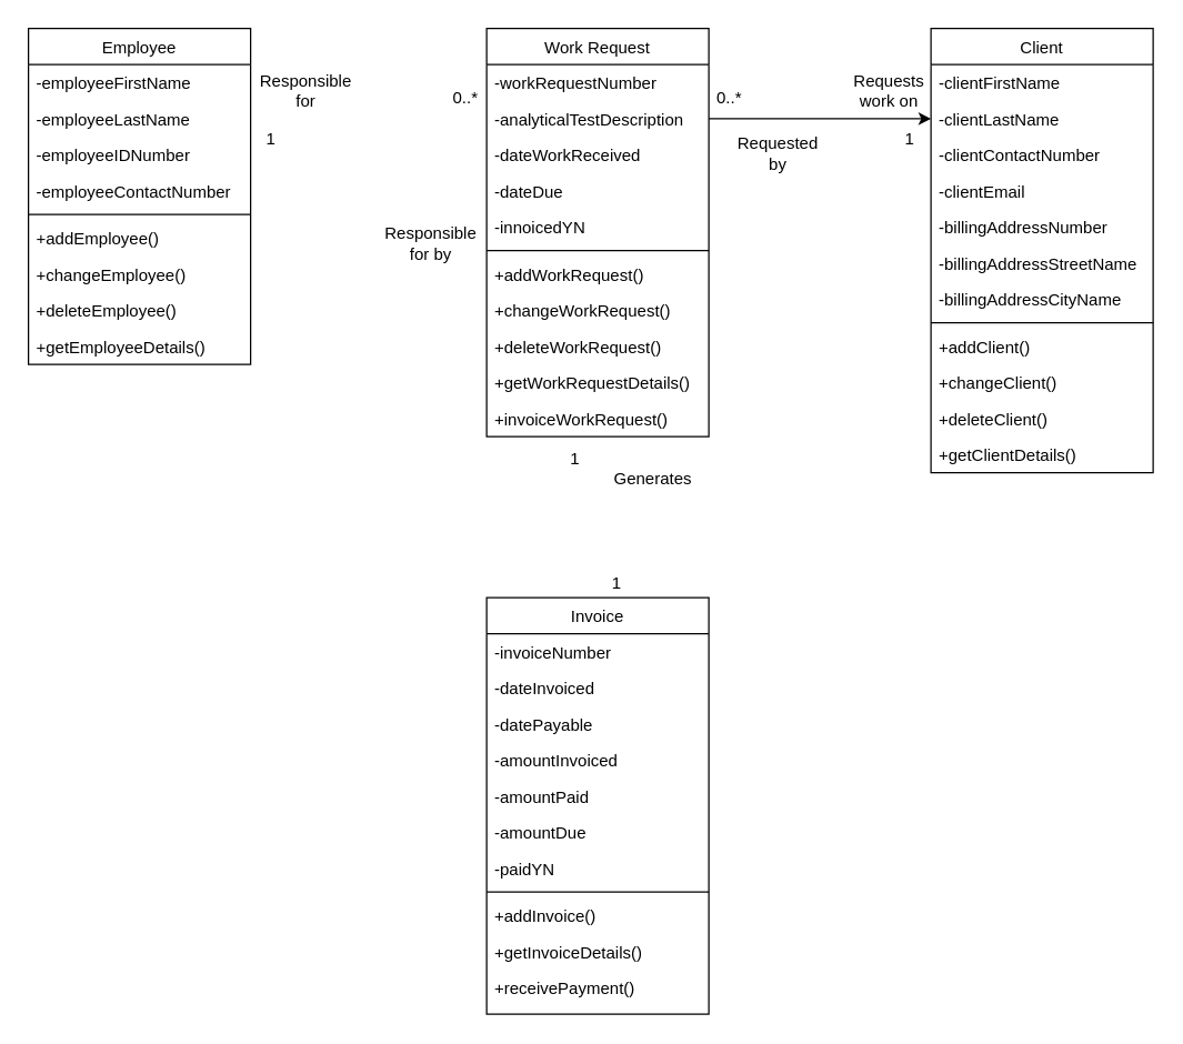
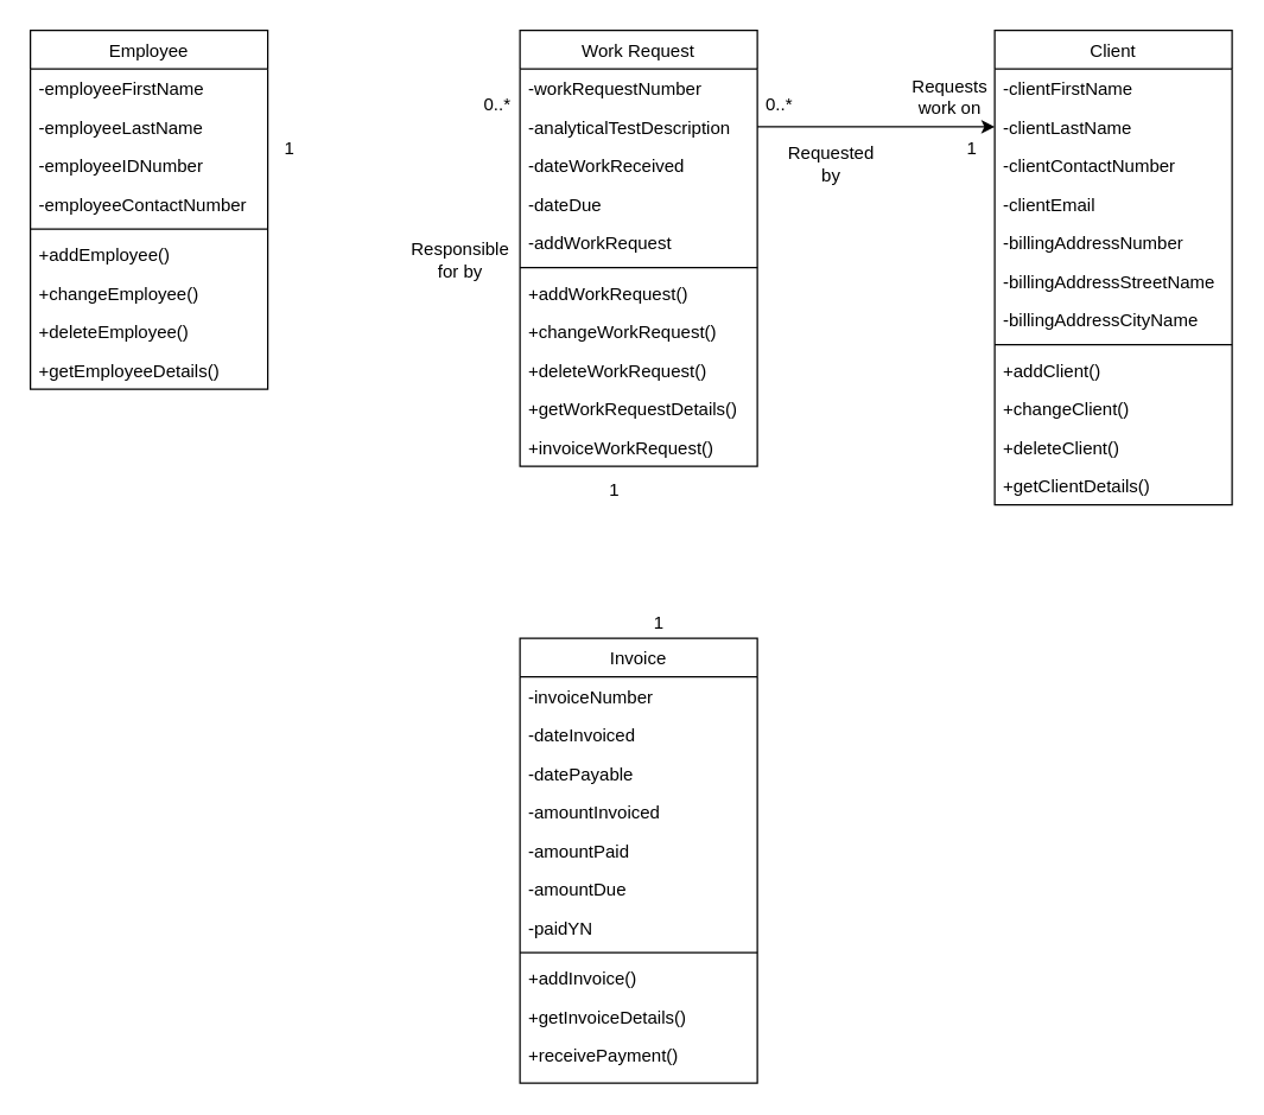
- <mxCell id="52" value="Responsible for" style="text;html=1;strokeColor=none;fillColor=none;align=center;verticalAlign=middle;whiteSpace=wrap;rounded=0;" parent="1" vertex="1"><mxGeometry x="190" y="50" width="60" height="30" as="geometry" /></mxCell>
- <mxCell id="7" value="-innoicedYN" style="text;align=left;verticalAlign=top;spacingLeft=4;spacingRight=4;overflow=hidden;rotatable=0;points=[[0,0.5],[1,0.5]];portConstraint=eastwest;rounded=0;shadow=0;html=0;" parent="2" vertex="1"><mxGeometry y="130" width="160" height="26" as="geometry" /></mxCell>
+ <mxCell id="7" value="-addWorkRequest" style="text;align=left;verticalAlign=top;spacingLeft=4;spacingRight=4;overflow=hidden;rotatable=0;points=[[0,0.5],[1,0.5]];portConstraint=eastwest;rounded=0;shadow=0;html=0;" parent="2" vertex="1"><mxGeometry y="130" width="160" height="26" as="geometry" /></mxCell>
- <mxCell id="55" value="Generates" style="text;html=1;strokeColor=none;fillColor=none;align=center;verticalAlign=middle;whiteSpace=wrap;rounded=0;" parent="1" vertex="1"><mxGeometry x="440" y="330" width="60" height="30" as="geometry" /></mxCell>
